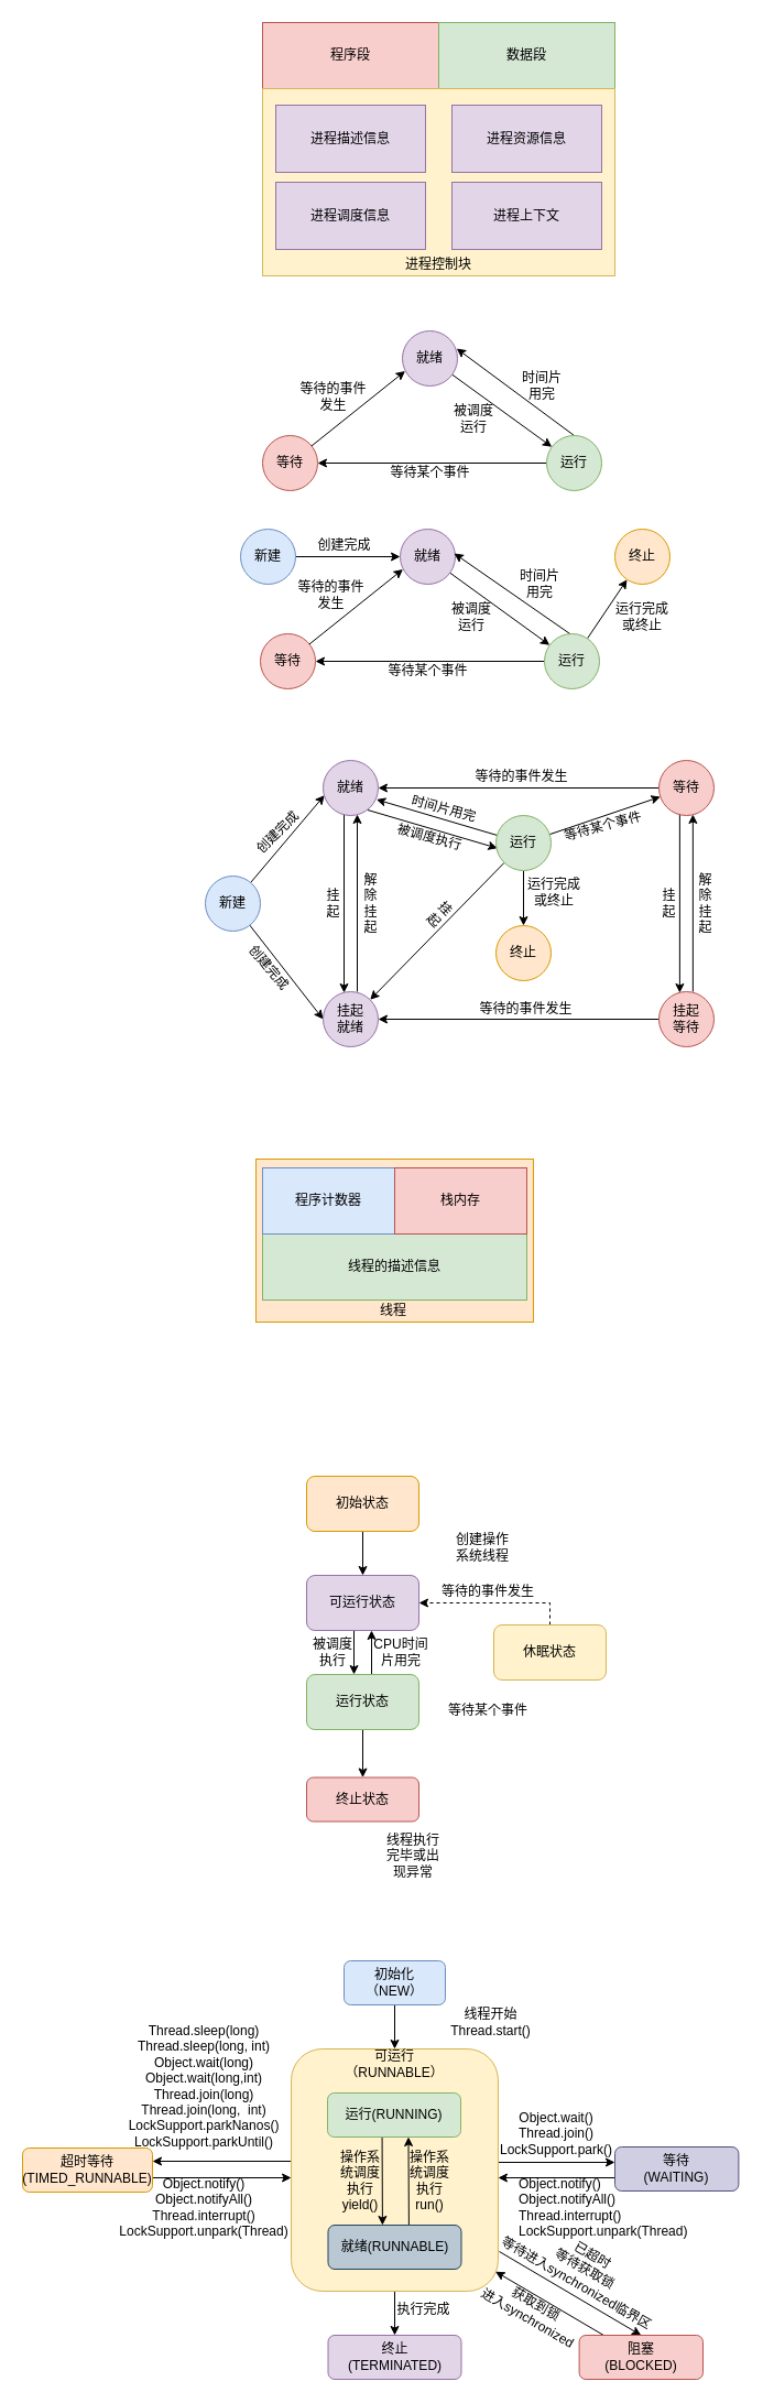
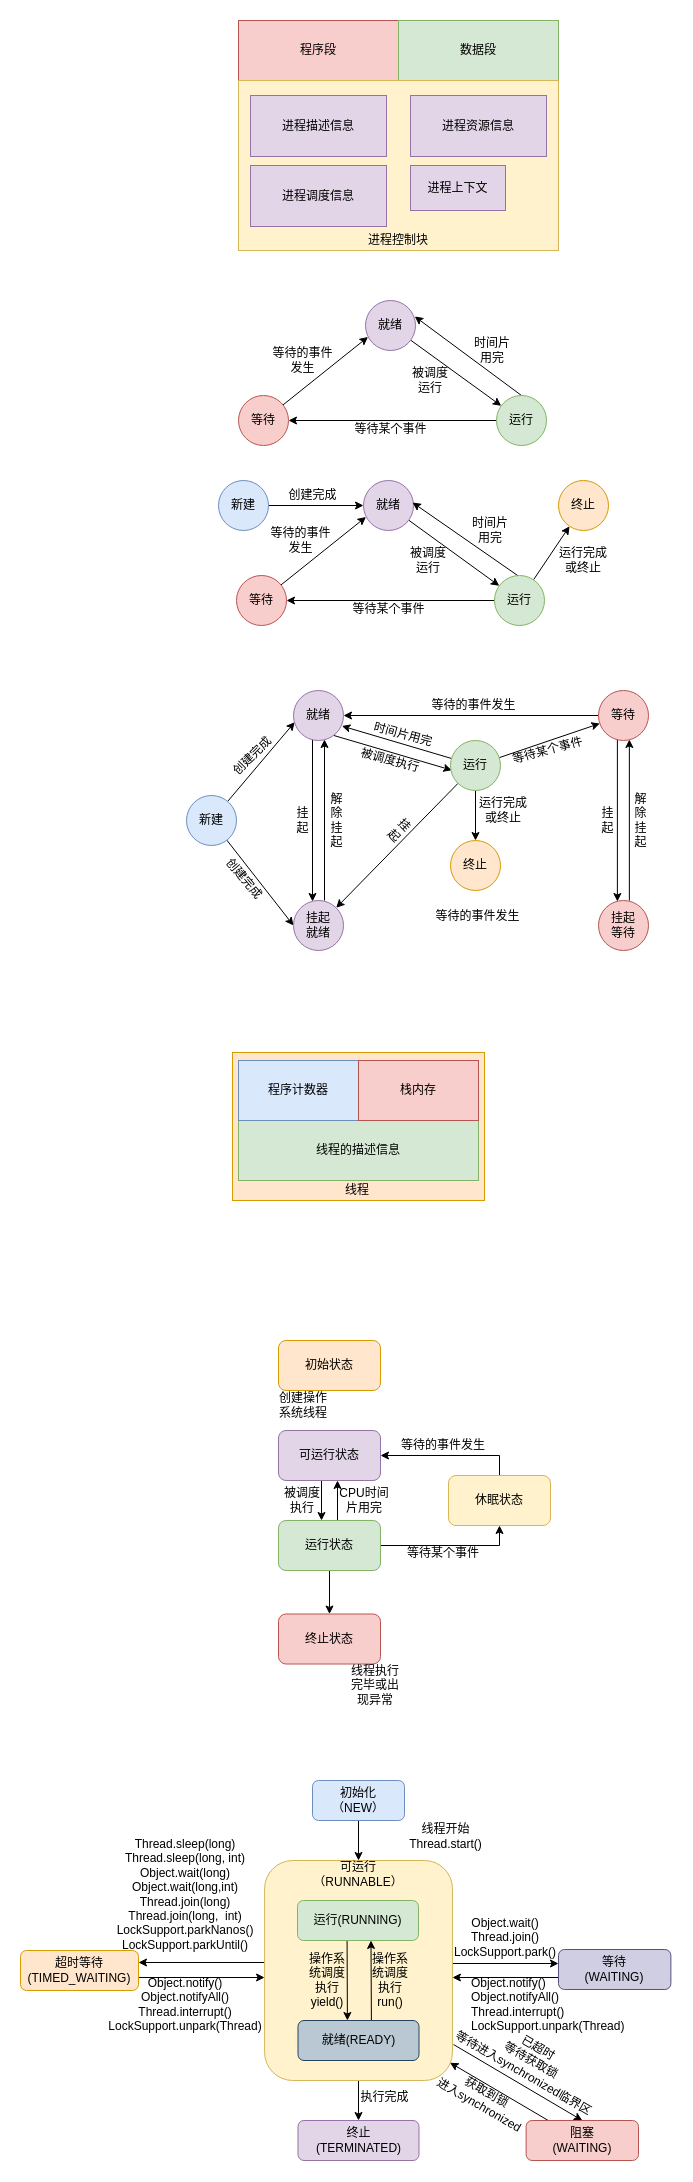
- <mxCell id="10" value="进程上下文" style="rounded=0;whiteSpace=wrap;html=1;fillColor=#e1d5e7;strokeColor=#9673a6;" parent="1" vertex="1"><mxGeometry x="410" y="165" width="136" height="61" as="geometry" /></mxCell>
+ <mxCell id="10" value="进程上下文" style="rounded=0;whiteSpace=wrap;html=1;fillColor=#e1d5e7;strokeColor=#9673a6;" parent="1" vertex="1"><mxGeometry x="410" y="165" width="95" height="45" as="geometry" /></mxCell>
- <mxCell id="48" style="edgeStyle=none;rounded=0;orthogonalLoop=1;jettySize=auto;html=1;entryX=1;entryY=0.5;entryDx=0;entryDy=0;" parent="1" source="49" target="46" edge="1"><mxGeometry relative="1" as="geometry" /></mxCell>
- <mxCell id="87" value="创建操作系统线程" style="text;html=1;strokeColor=none;fillColor=none;align=center;verticalAlign=middle;whiteSpace=wrap;rounded=0;" parent="1" vertex="1"><mxGeometry x="409.25" y="1395" width="58" height="20" as="geometry" /></mxCell>
+ <mxCell id="87" value="创建操作系统线程" style="text;html=1;strokeColor=none;fillColor=none;align=center;verticalAlign=middle;whiteSpace=wrap;rounded=0;" parent="1" vertex="1"><mxGeometry x="274.25" y="1395" width="58" height="20" as="geometry" /></mxCell>
- <mxCell id="76" style="edgeStyle=none;rounded=0;orthogonalLoop=1;jettySize=auto;html=1;entryX=0.5;entryY=0;entryDx=0;entryDy=0;" parent="1" source="77" target="79" edge="1"><mxGeometry relative="1" as="geometry" /></mxCell>
- <mxCell id="85" style="edgeStyle=orthogonalEdgeStyle;rounded=0;orthogonalLoop=1;jettySize=auto;html=1;entryX=1;entryY=0.5;entryDx=0;entryDy=0;dashed=1;" parent="1" source="86" target="79" edge="1"><mxGeometry relative="1" as="geometry"><Array as="points"><mxPoint x="499" y="1455" /></Array></mxGeometry></mxCell>
+ <mxCell id="85" style="edgeStyle=orthogonalEdgeStyle;rounded=0;orthogonalLoop=1;jettySize=auto;html=1;entryX=1;entryY=0.5;entryDx=0;entryDy=0;" parent="1" source="86" target="79" edge="1"><mxGeometry relative="1" as="geometry"><Array as="points"><mxPoint x="499" y="1455" /></Array></mxGeometry></mxCell>
+ <mxCell id="82" style="edgeStyle=orthogonalEdgeStyle;rounded=0;orthogonalLoop=1;jettySize=auto;html=1;" parent="1" source="83" target="86" edge="1"><mxGeometry relative="1" as="geometry"><mxPoint x="499" y="1527" as="targetPoint" /><Array as="points"><mxPoint x="499" y="1545" /></Array></mxGeometry></mxCell>
- <mxCell id="84" value="终止状态" style="rounded=1;whiteSpace=wrap;html=1;fillColor=#f8cecc;strokeColor=#b85450;" parent="1" vertex="1"><mxGeometry x="278" y="1613.5" width="102" height="40" as="geometry" /></mxCell>
+ <mxCell id="84" value="终止状态" style="rounded=1;whiteSpace=wrap;html=1;fillColor=#f8cecc;strokeColor=#b85450;" parent="1" vertex="1"><mxGeometry x="278" y="1613.5" width="102" height="50" as="geometry" /></mxCell>
- <mxCell id="108" value="超时等待&lt;br&gt;(TIMED_RUNNABLE)" style="rounded=1;whiteSpace=wrap;html=1;fillColor=#ffe6cc;strokeColor=#d79b00;" parent="1" vertex="1"><mxGeometry x="20" y="1950" width="118" height="40" as="geometry" /></mxCell>
+ <mxCell id="108" value="超时等待&lt;br&gt;(TIMED_WAITING)" style="rounded=1;whiteSpace=wrap;html=1;fillColor=#ffe6cc;strokeColor=#d79b00;" parent="1" vertex="1"><mxGeometry x="20" y="1950" width="118" height="40" as="geometry" /></mxCell>
- <mxCell id="103" value="就绪(RUNNABLE)" style="rounded=1;whiteSpace=wrap;html=1;fillColor=#bac8d3;strokeColor=#23445d;" parent="1" vertex="1"><mxGeometry x="297.5" y="2020" width="121" height="40" as="geometry" /></mxCell>
+ <mxCell id="103" value="就绪(READY)" style="rounded=1;whiteSpace=wrap;html=1;fillColor=#bac8d3;strokeColor=#23445d;" parent="1" vertex="1"><mxGeometry x="297.5" y="2020" width="121" height="40" as="geometry" /></mxCell>
- <mxCell id="111" value="阻塞&lt;br&gt;(BLOCKED)" style="rounded=1;whiteSpace=wrap;html=1;fillColor=#f8cecc;strokeColor=#b85450;" parent="1" vertex="1"><mxGeometry x="525.62" y="2120" width="112.38" height="40" as="geometry" /></mxCell>
+ <mxCell id="111" value="阻塞&lt;br&gt;(WAITING)" style="rounded=1;whiteSpace=wrap;html=1;fillColor=#f8cecc;strokeColor=#b85450;" parent="1" vertex="1"><mxGeometry x="525.62" y="2120" width="112.38" height="40" as="geometry" /></mxCell>
